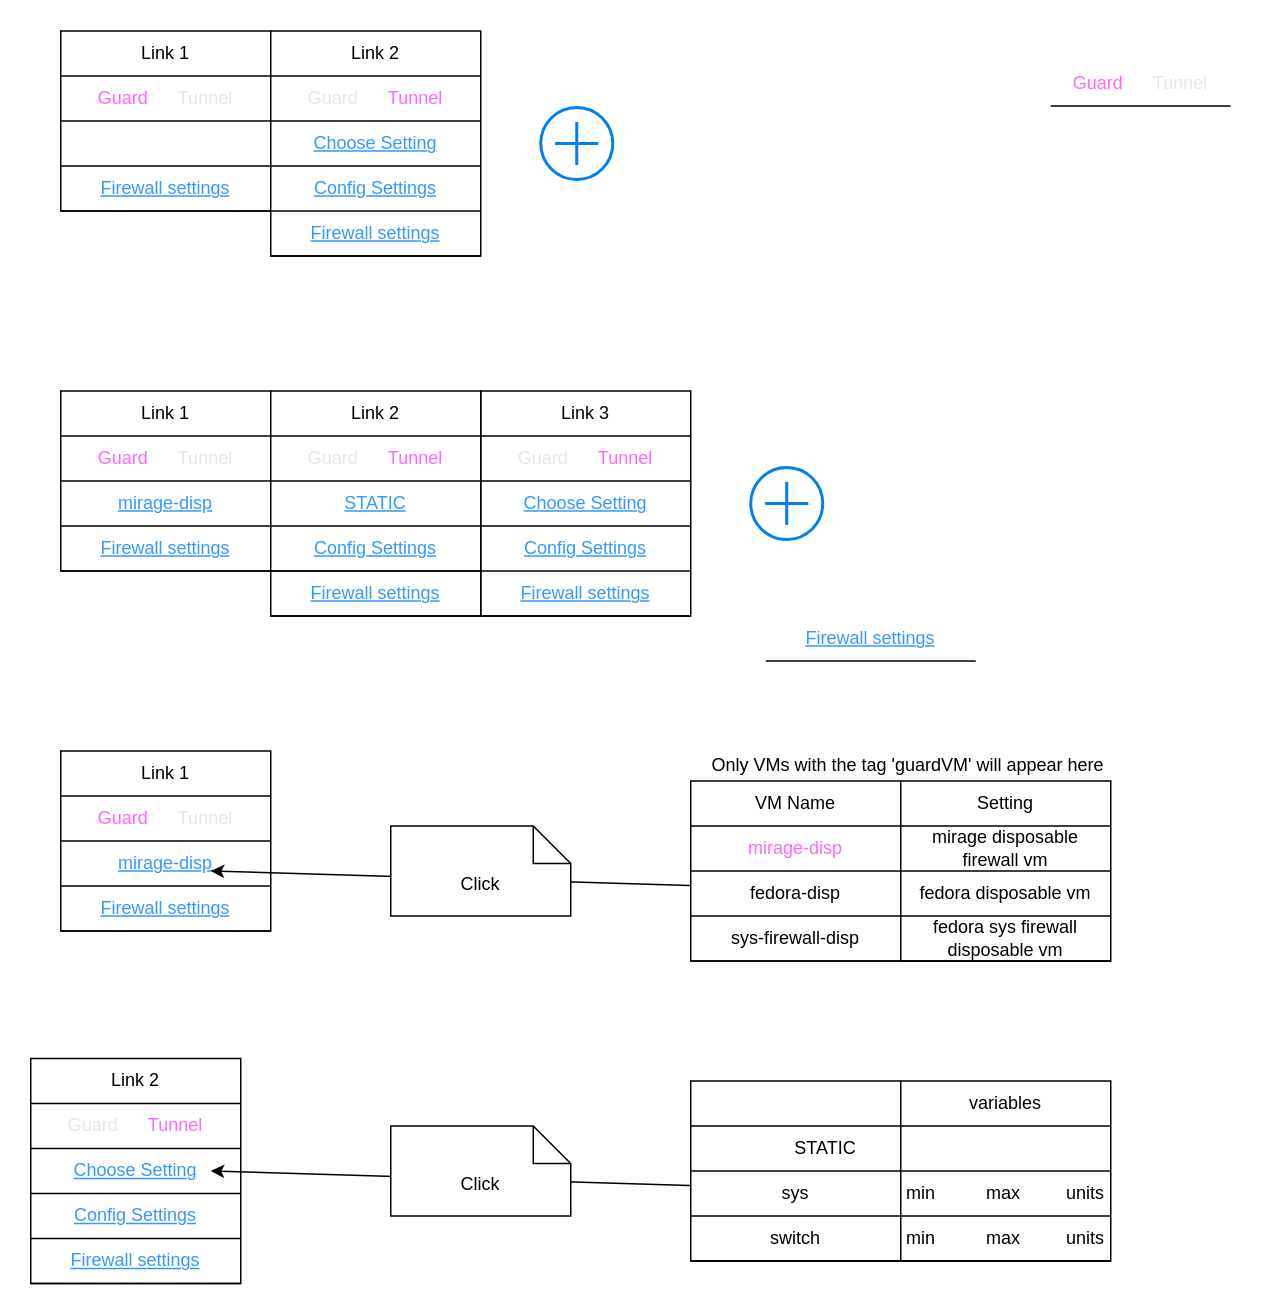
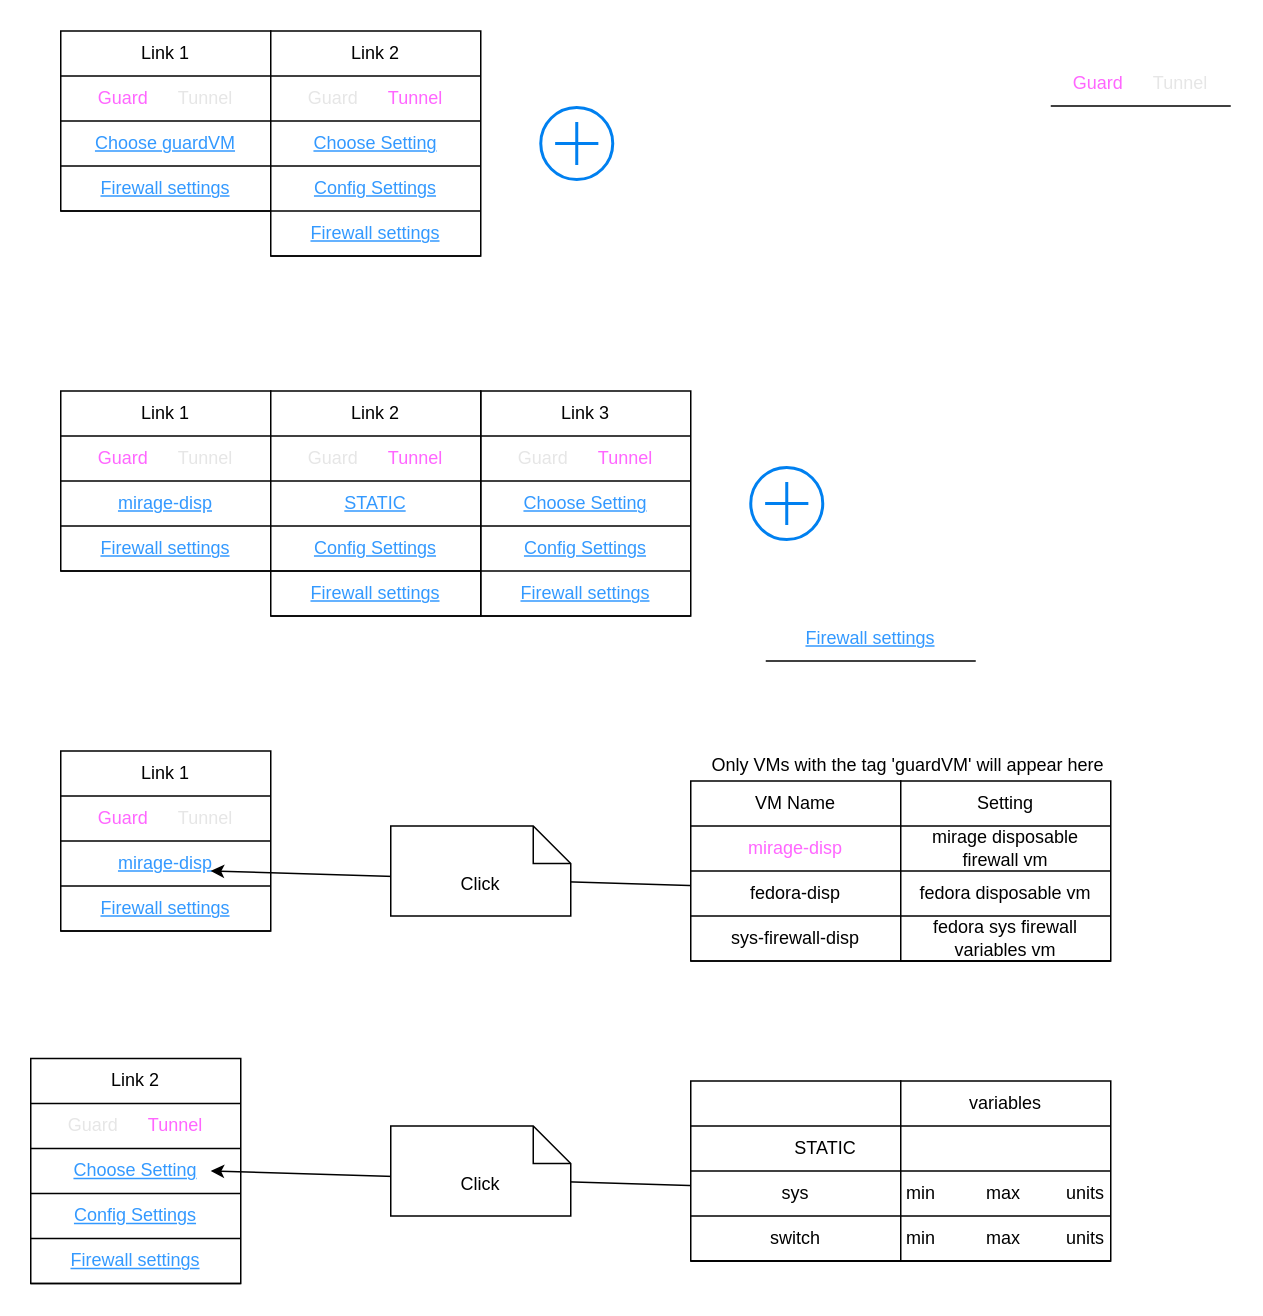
+ <mxCell id="40" value="&lt;font color=&quot;#3399ff&quot;&gt;&lt;u&gt;Choose guardVM&lt;/u&gt;&lt;/font&gt;" style="text;html=1;strokeColor=none;fillColor=none;align=center;verticalAlign=middle;whiteSpace=wrap;rounded=0;" vertex="1" parent="39"><mxGeometry width="140" height="30" as="geometry" /></mxCell>
- <mxCell id="132" value="fedora sys firewall disposable vm" style="text;html=1;strokeColor=none;fillColor=none;align=center;verticalAlign=middle;whiteSpace=wrap;rounded=0;" vertex="1" parent="131"><mxGeometry width="140" height="30" as="geometry" /></mxCell>
+ <mxCell id="132" value="fedora sys firewall variables vm" style="text;html=1;strokeColor=none;fillColor=none;align=center;verticalAlign=middle;whiteSpace=wrap;rounded=0;" vertex="1" parent="131"><mxGeometry width="140" height="30" as="geometry" /></mxCell>
